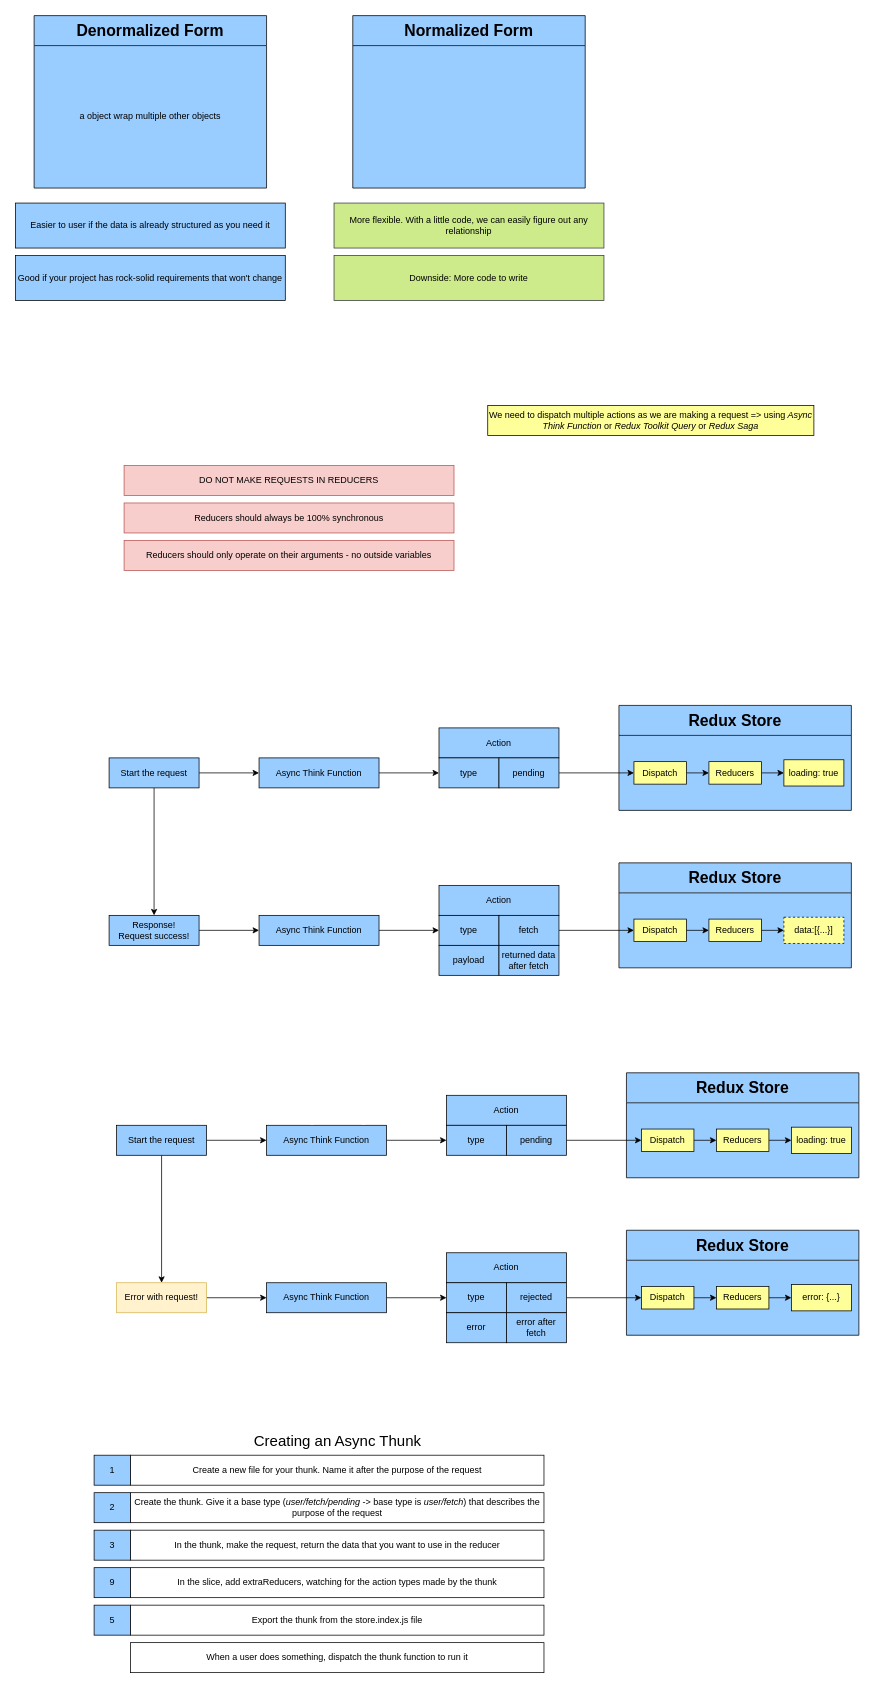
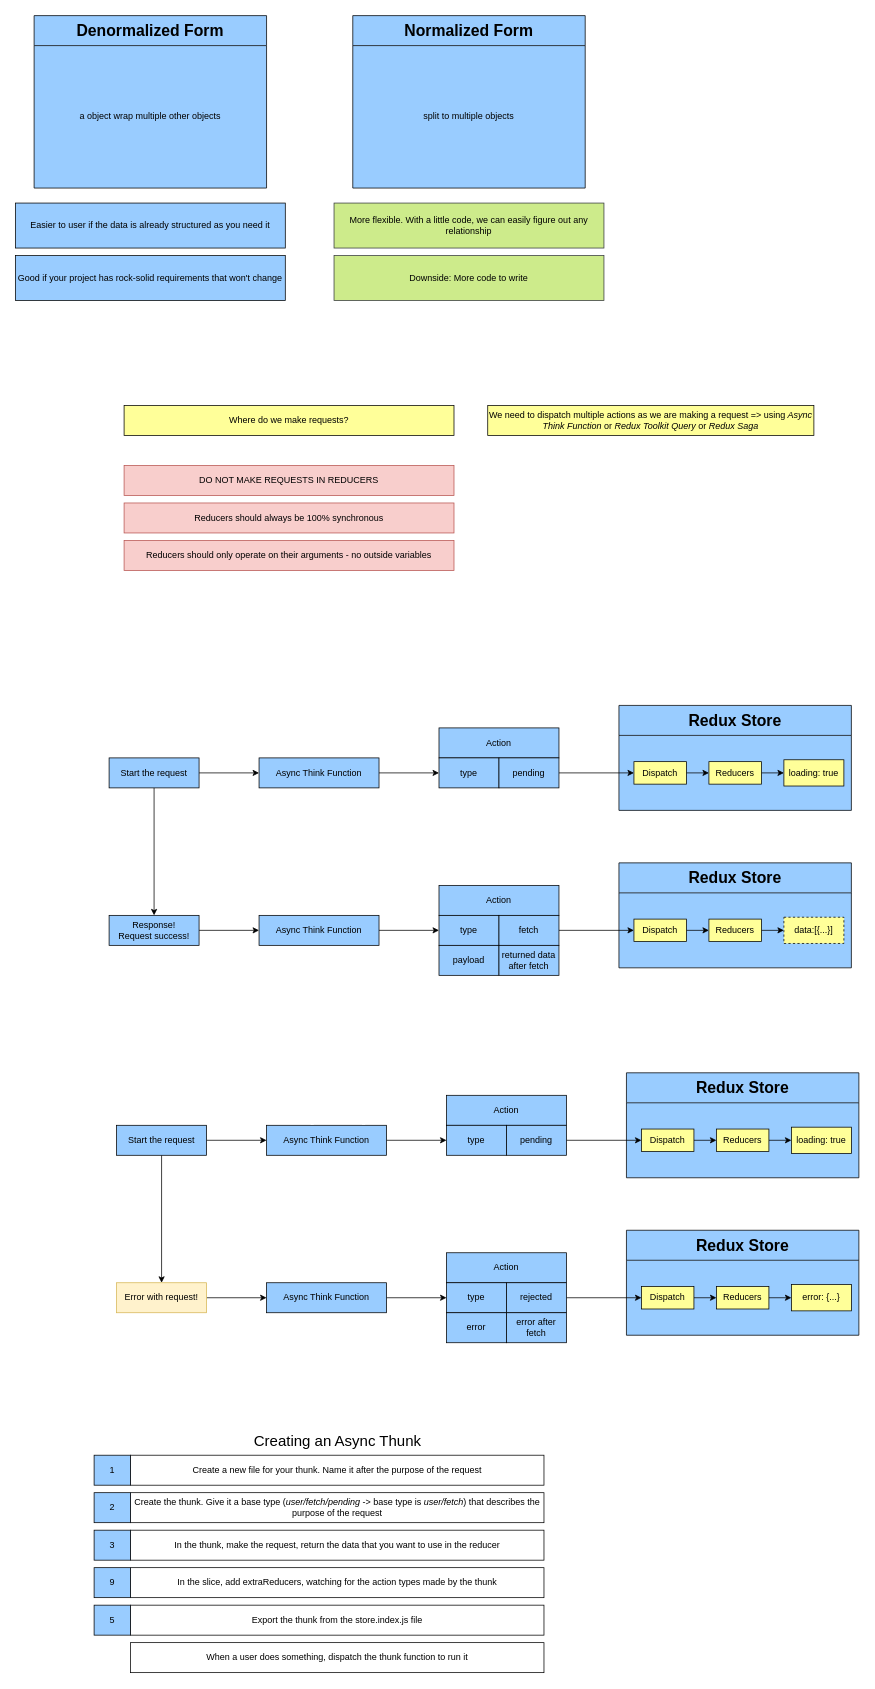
+ <mxCell id="13" value="split to multiple objects" style="text;html=1;strokeColor=none;fillColor=none;align=center;verticalAlign=middle;whiteSpace=wrap;rounded=0;fontColor=#000000;" parent="12" vertex="1"><mxGeometry x="10" y="50" width="290" height="170" as="geometry" /></mxCell>
+ <mxCell id="16" value="&lt;font color=&quot;#000000&quot;&gt;Where do we make requests?&lt;/font&gt;" style="rounded=0;whiteSpace=wrap;html=1;fontFamily=Helvetica;fontSize=12;fontColor=#FFFFFF;fillColor=#FFFF99;" parent="1" vertex="1"><mxGeometry x="165" y="540" width="440" height="40" as="geometry" /></mxCell>
